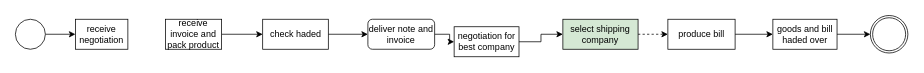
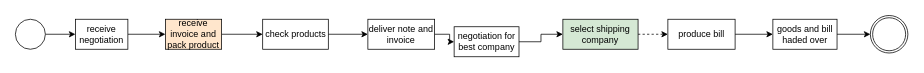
+ <mxCell id="4" value="" style="edgeStyle=orthogonalEdgeStyle;rounded=0;orthogonalLoop=1;jettySize=auto;html=1;" edge="1" parent="1" source="5" target="7"><mxGeometry relative="1" as="geometry" /></mxCell>
- <mxCell id="7" value="receive invoice and pack product" style="whiteSpace=wrap;html=1;" vertex="1" parent="1"><mxGeometry x="220" y="25" width="75" height="40" as="geometry" /></mxCell>
+ <mxCell id="7" value="receive invoice and pack product" style="whiteSpace=wrap;html=1;fillColor=#ffe6cc;" vertex="1" parent="1"><mxGeometry x="220" y="25" width="75" height="40" as="geometry" /></mxCell>
- <mxCell id="9" value="check haded" style="whiteSpace=wrap;html=1;" vertex="1" parent="1"><mxGeometry x="349.75" y="25" width="87.5" height="40" as="geometry" /></mxCell>
+ <mxCell id="9" value="check products" style="whiteSpace=wrap;html=1;" vertex="1" parent="1"><mxGeometry x="349.75" y="25" width="87.5" height="40" as="geometry" /></mxCell>
- <mxCell id="11" value="deliver note and invoice" style="whiteSpace=wrap;html=1;rounded=1;" vertex="1" parent="1"><mxGeometry x="490" y="25" width="89" height="40" as="geometry" /></mxCell>
+ <mxCell id="11" value="deliver note and invoice" style="whiteSpace=wrap;html=1;" vertex="1" parent="1"><mxGeometry x="490" y="25" width="89" height="40" as="geometry" /></mxCell>
